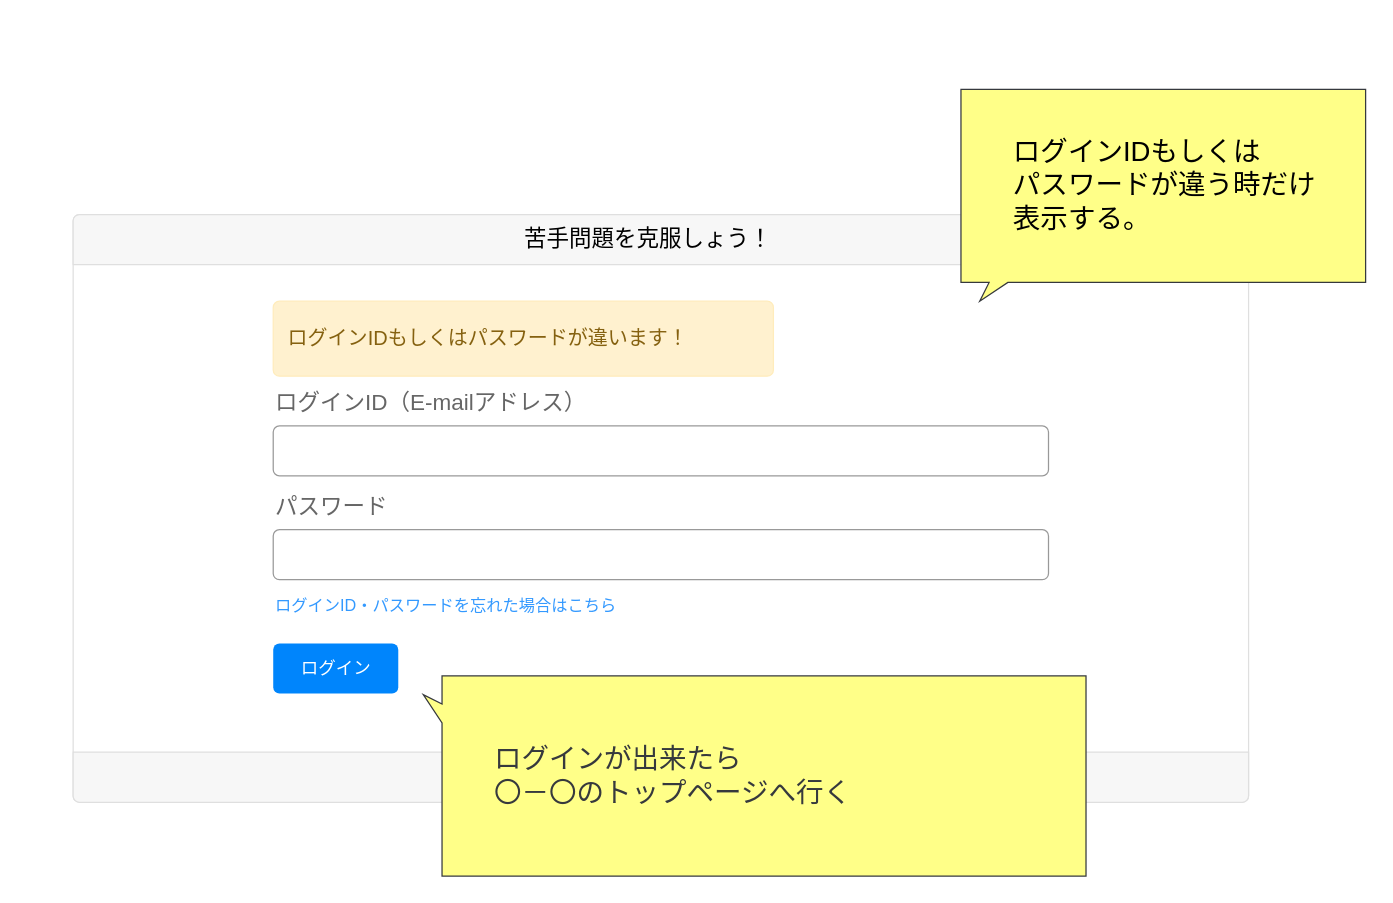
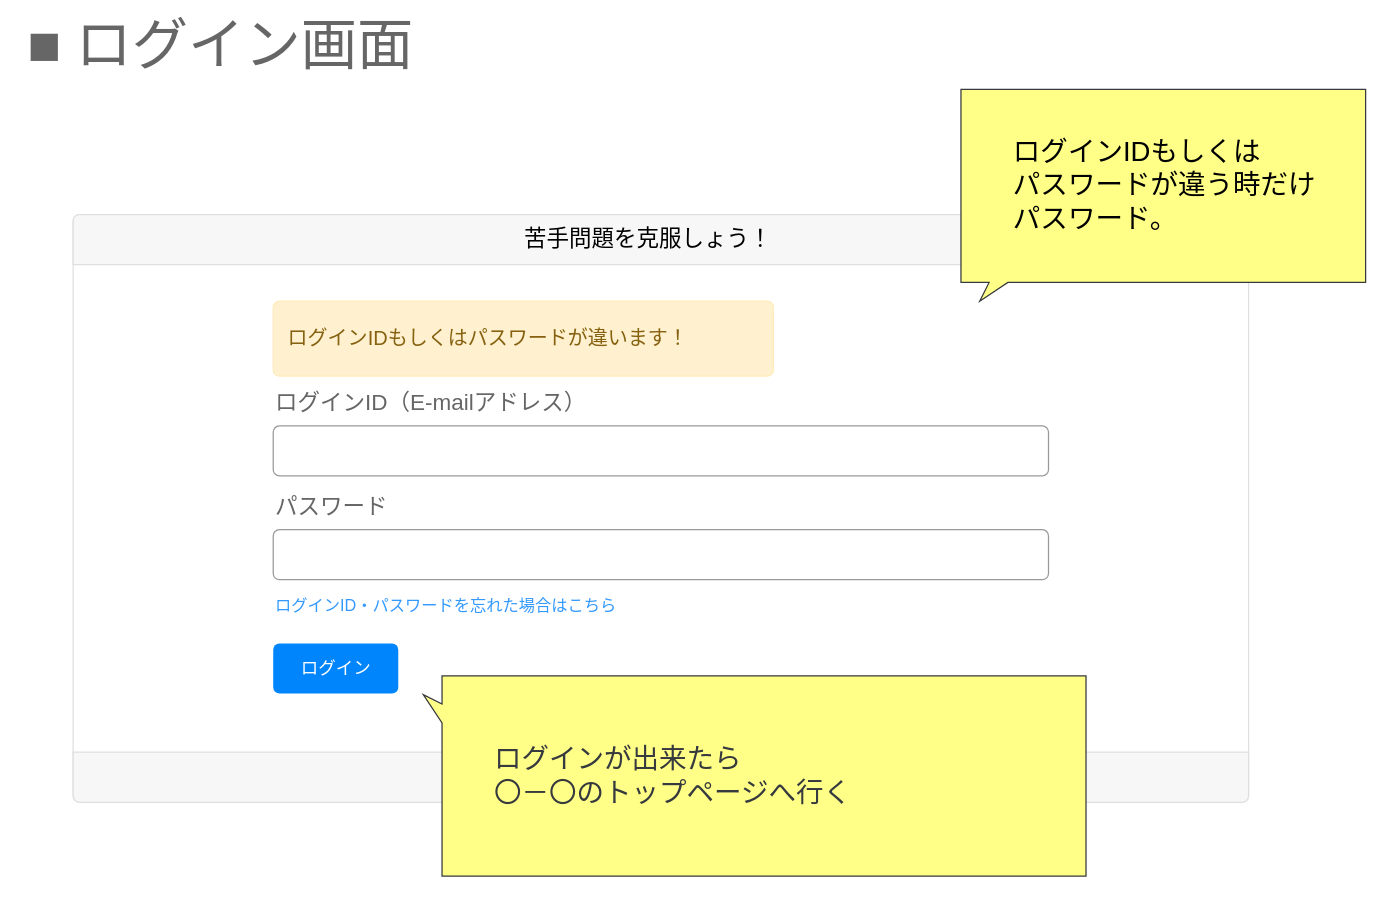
+ <mxCell id="12" value="&lt;font face=&quot;Lucida Console&quot; style=&quot;font-size: 45px&quot;&gt;■ ログイン画面&lt;/font&gt;" style="text;html=1;resizable=0;autosize=1;align=left;verticalAlign=middle;points=[];fillColor=none;strokeColor=none;rounded=0;fontColor=#666666;" parent="1" vertex="1"><mxGeometry x="20" y="20" width="340" height="30" as="geometry" /></mxCell>
- <mxCell id="14" value="&lt;blockquote style=&quot;margin: 0 0 0 40px ; border: none ; padding: 0px&quot;&gt;ログインIDもしくは&lt;br&gt;パスワードが違う時だけ&lt;div&gt;&lt;span&gt;表示する。&lt;/span&gt;&lt;/div&gt;&lt;/blockquote&gt;" style="whiteSpace=wrap;html=1;shape=mxgraph.basic.rectCallout;dx=30;dy=15;boundedLbl=1;fontSize=22;strokeColor=#36393d;align=left;fillColor=#ffff88;" parent="1" vertex="1"><mxGeometry x="768" y="71" width="323.6" height="169.3" as="geometry" /></mxCell>
+ <mxCell id="14" value="&lt;blockquote style=&quot;margin: 0 0 0 40px ; border: none ; padding: 0px&quot;&gt;ログインIDもしくは&lt;br&gt;パスワードが違う時だけ&lt;div&gt;&lt;span&gt;パスワード。&lt;/span&gt;&lt;/div&gt;&lt;/blockquote&gt;" style="whiteSpace=wrap;html=1;shape=mxgraph.basic.rectCallout;dx=30;dy=15;boundedLbl=1;fontSize=22;strokeColor=#36393d;align=left;fillColor=#ffff88;" parent="1" vertex="1"><mxGeometry x="768" y="71" width="323.6" height="169.3" as="geometry" /></mxCell>
